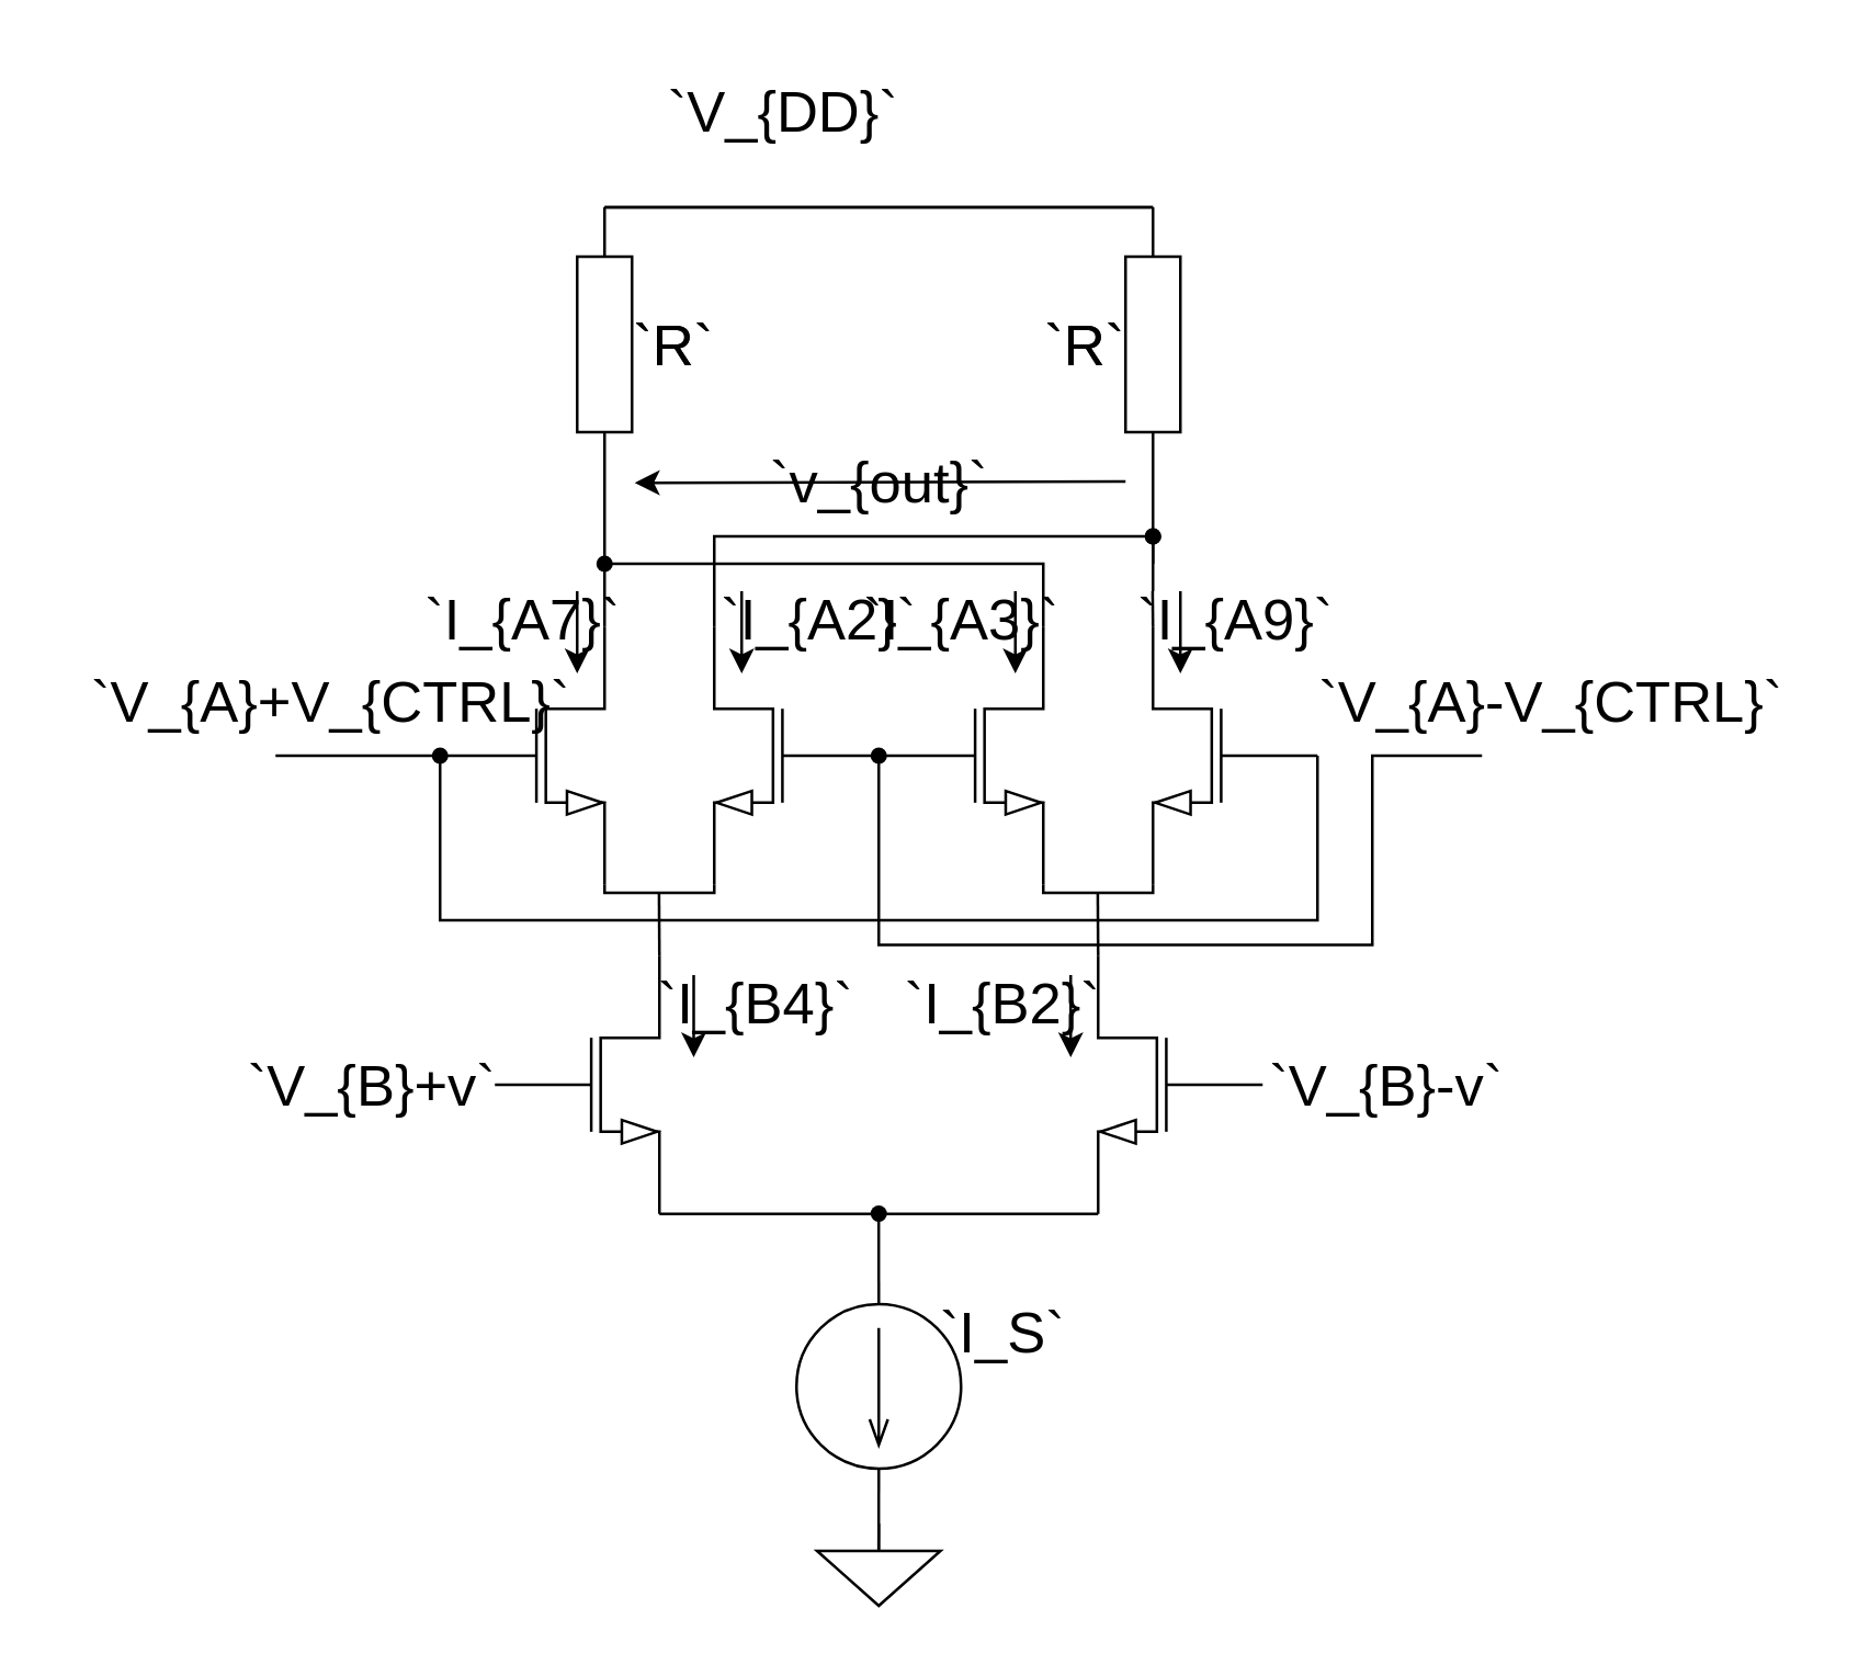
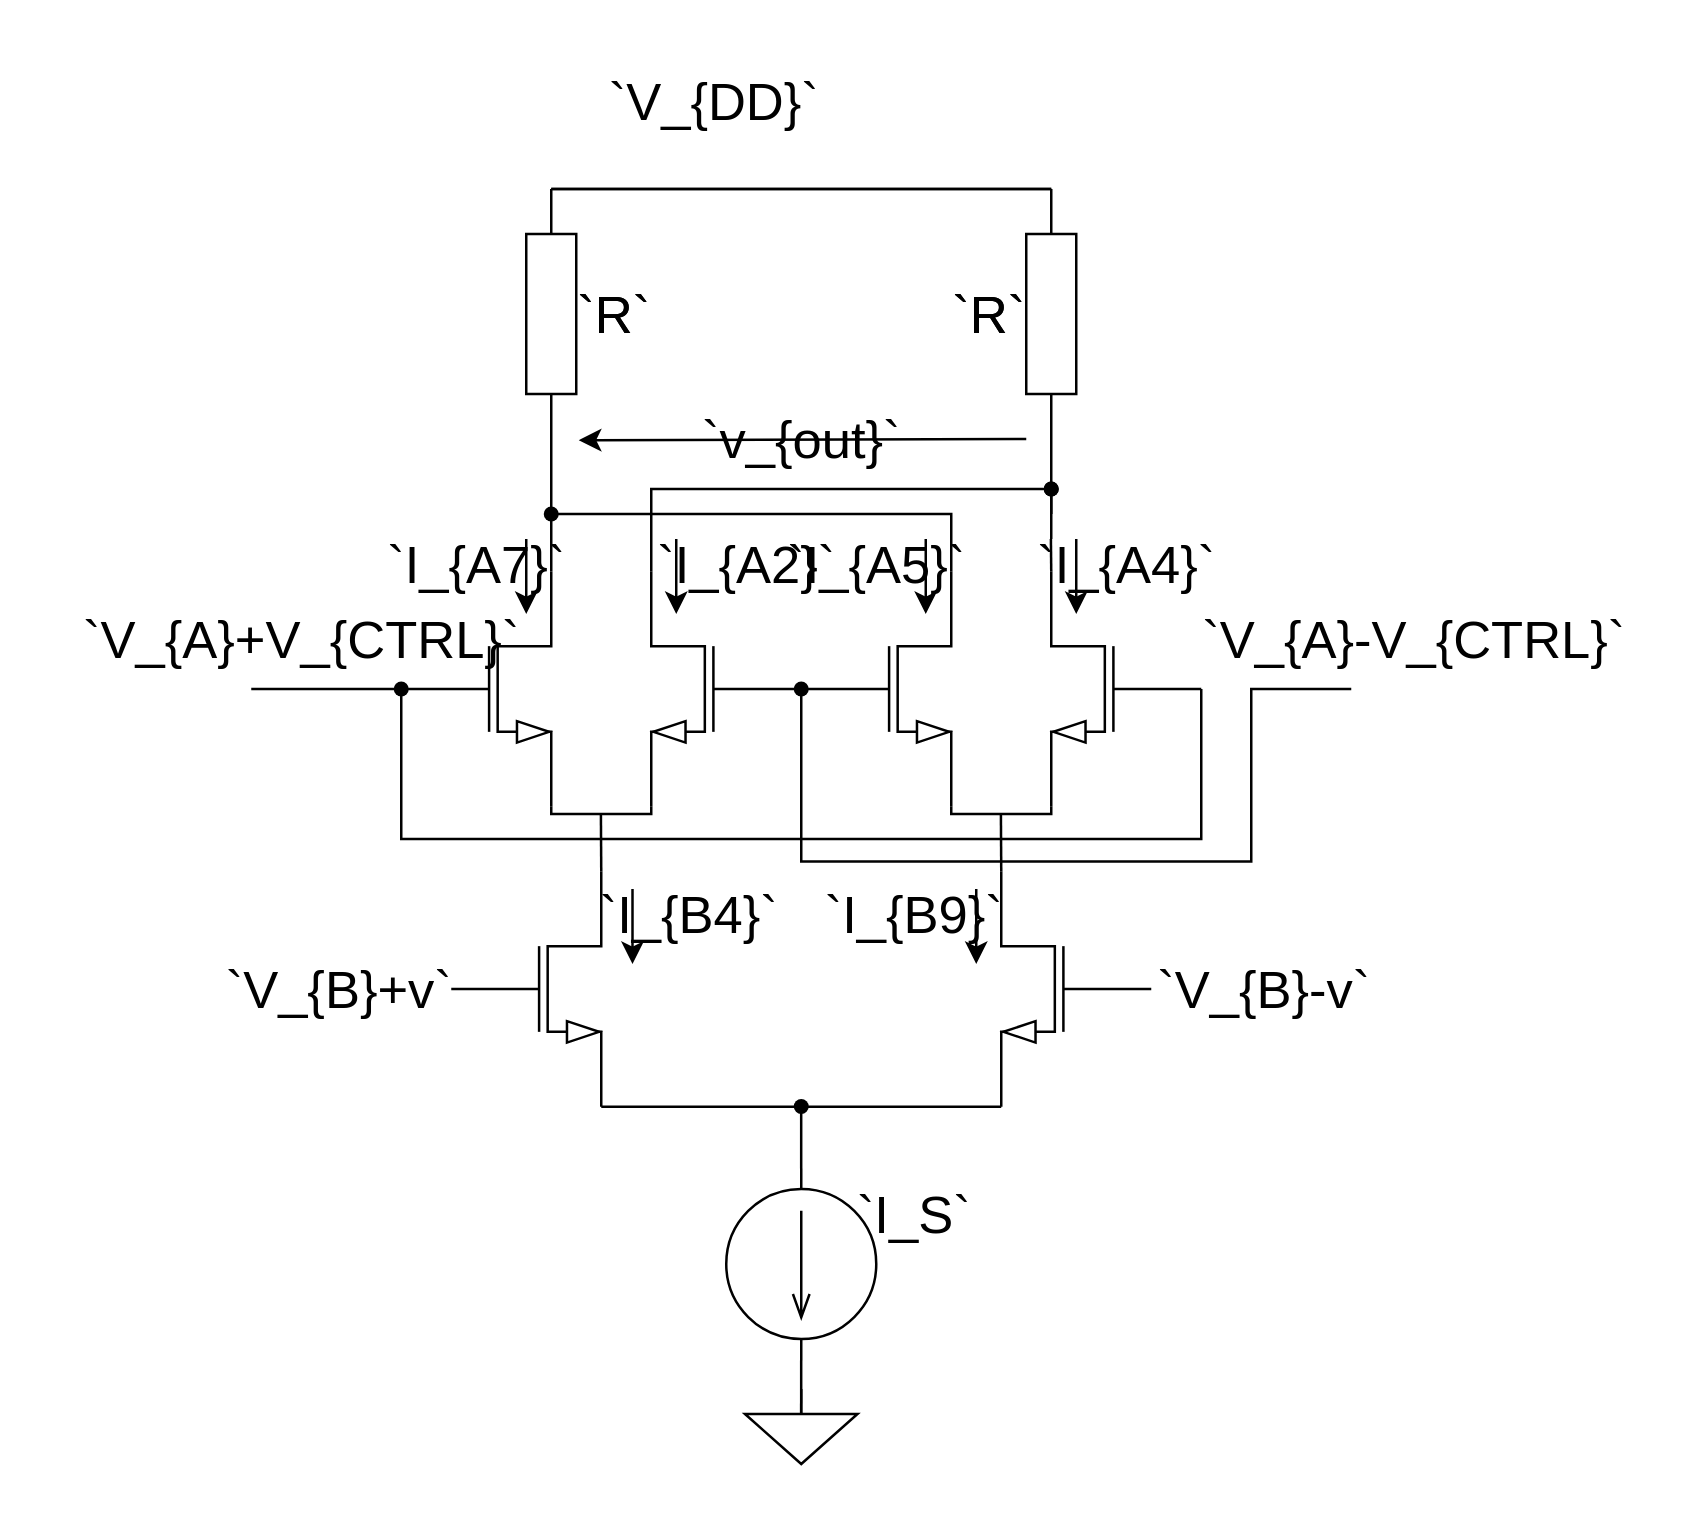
- <mxCell id="38" value="`I_{A3}`" style="text;html=1;align=center;verticalAlign=middle;resizable=0;points=[];autosize=1;strokeColor=none;fillColor=none;fontSize=21;" parent="1" vertex="1"><mxGeometry x="305" y="205" width="90" height="40" as="geometry" /></mxCell>
+ <mxCell id="38" value="`I_{A5}`" style="text;html=1;align=center;verticalAlign=middle;resizable=0;points=[];autosize=1;strokeColor=none;fillColor=none;fontSize=21;" parent="1" vertex="1"><mxGeometry x="305" y="205" width="90" height="40" as="geometry" /></mxCell>
- <mxCell id="39" value="`I_{A9}`" style="text;html=1;align=center;verticalAlign=middle;resizable=0;points=[];autosize=1;strokeColor=none;fillColor=none;fontSize=21;" parent="1" vertex="1"><mxGeometry x="405" y="205" width="90" height="40" as="geometry" /></mxCell>
+ <mxCell id="39" value="`I_{A4}`" style="text;html=1;align=center;verticalAlign=middle;resizable=0;points=[];autosize=1;strokeColor=none;fillColor=none;fontSize=21;" parent="1" vertex="1"><mxGeometry x="405" y="205" width="90" height="40" as="geometry" /></mxCell>
- <mxCell id="43" value="`I_{B2}`" style="text;html=1;align=center;verticalAlign=middle;resizable=0;points=[];autosize=1;strokeColor=none;fillColor=none;fontSize=21;" parent="1" vertex="1"><mxGeometry x="320" y="345" width="90" height="40" as="geometry" /></mxCell>
+ <mxCell id="43" value="`I_{B9}`" style="text;html=1;align=center;verticalAlign=middle;resizable=0;points=[];autosize=1;strokeColor=none;fillColor=none;fontSize=21;" parent="1" vertex="1"><mxGeometry x="320" y="345" width="90" height="40" as="geometry" /></mxCell>
